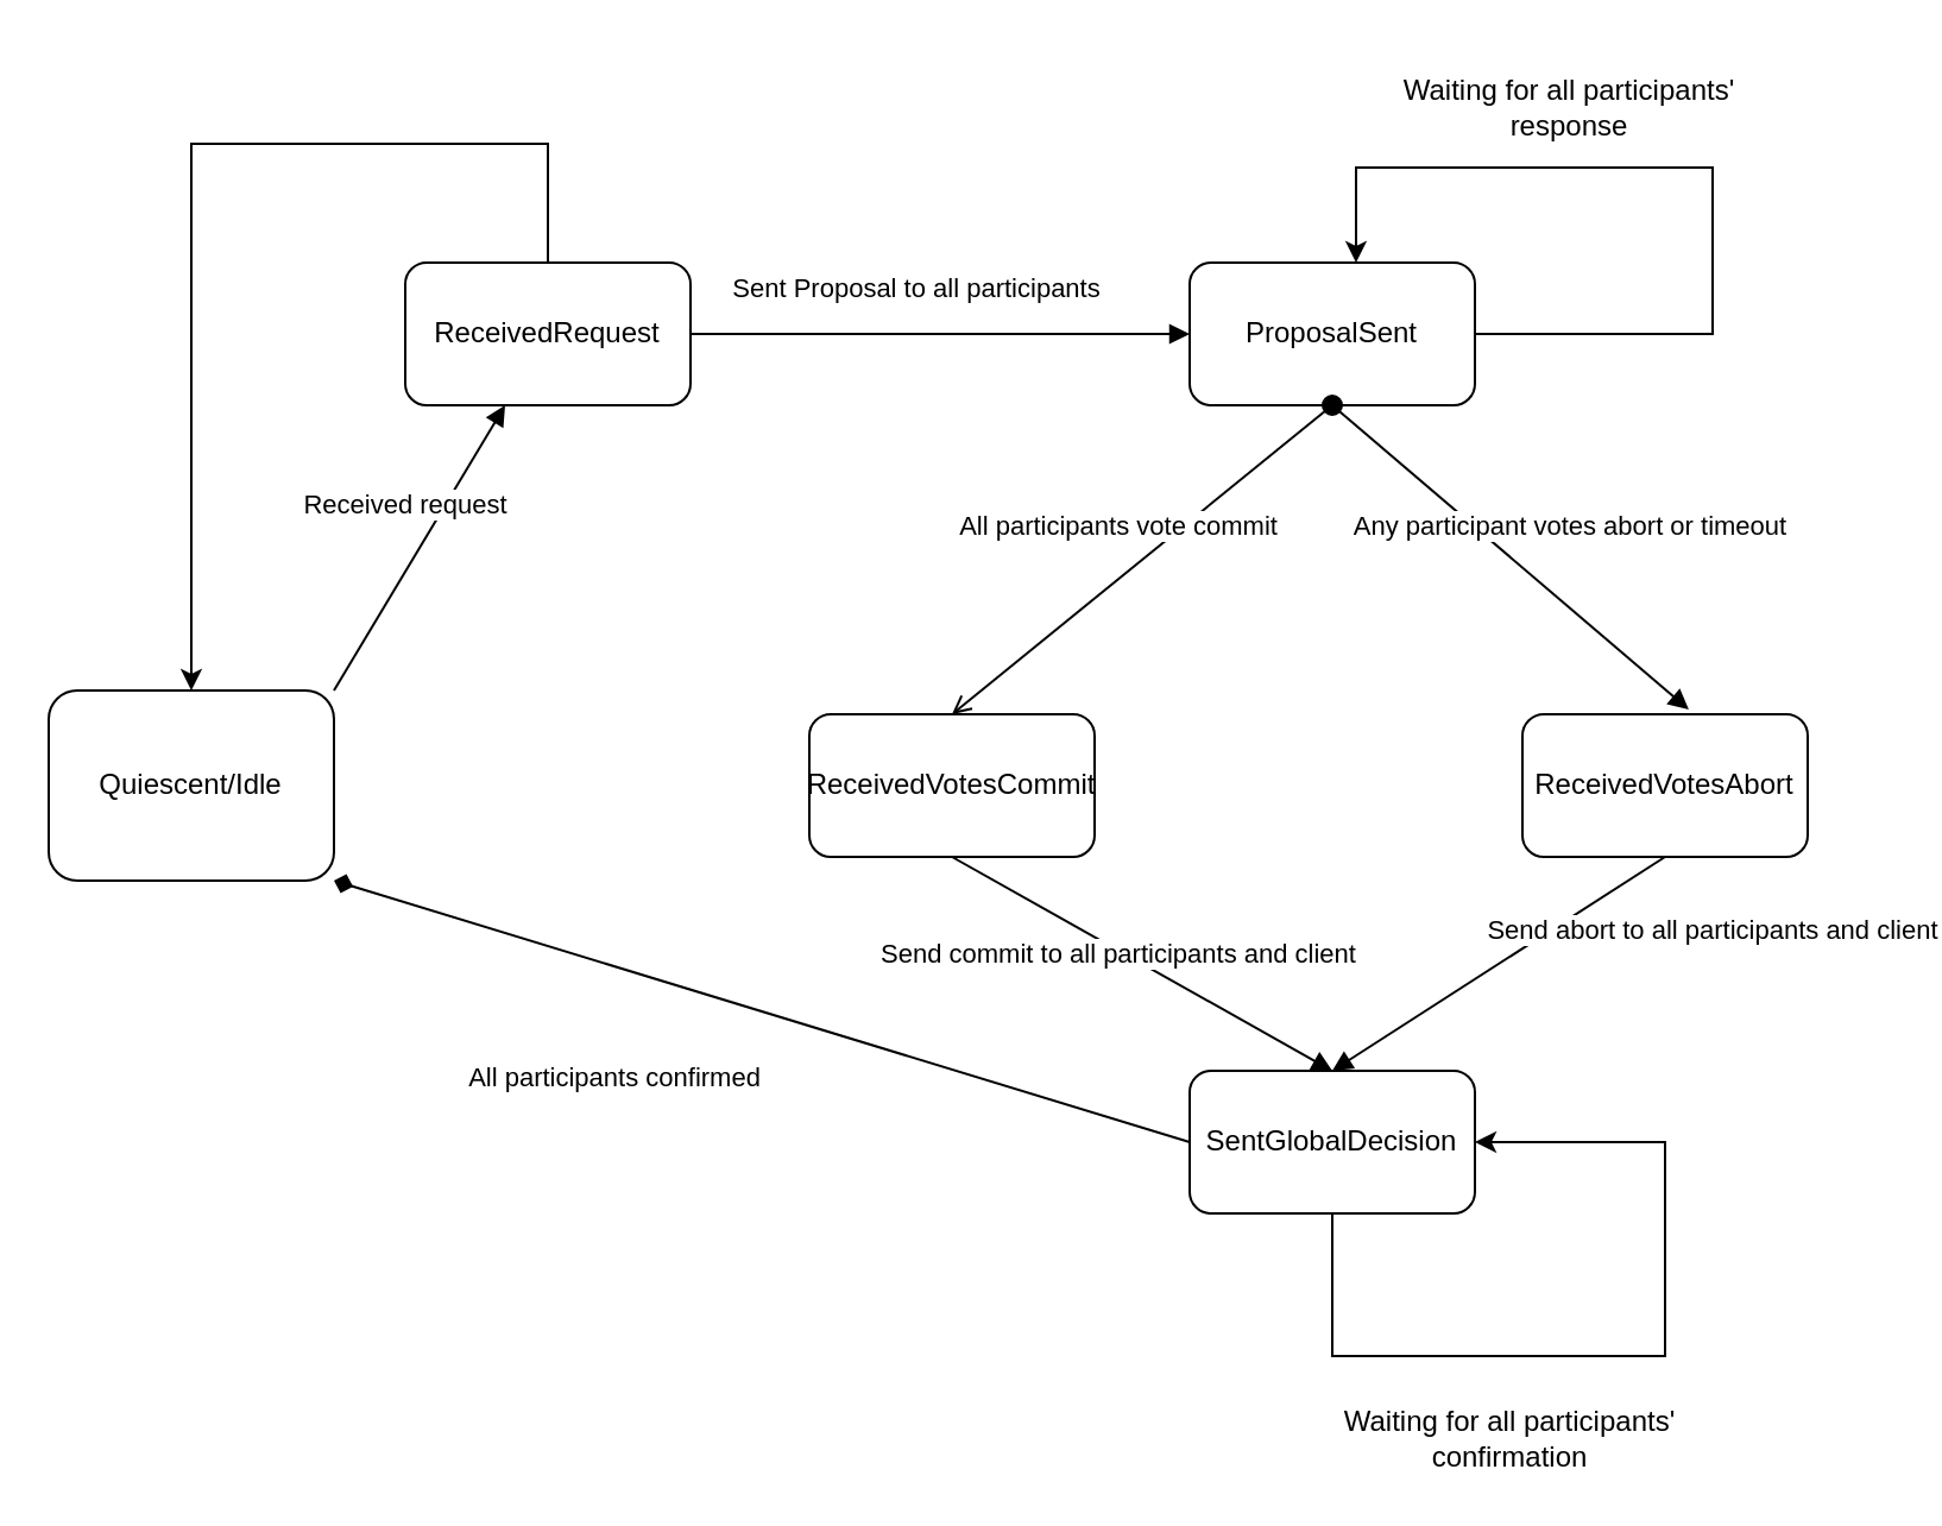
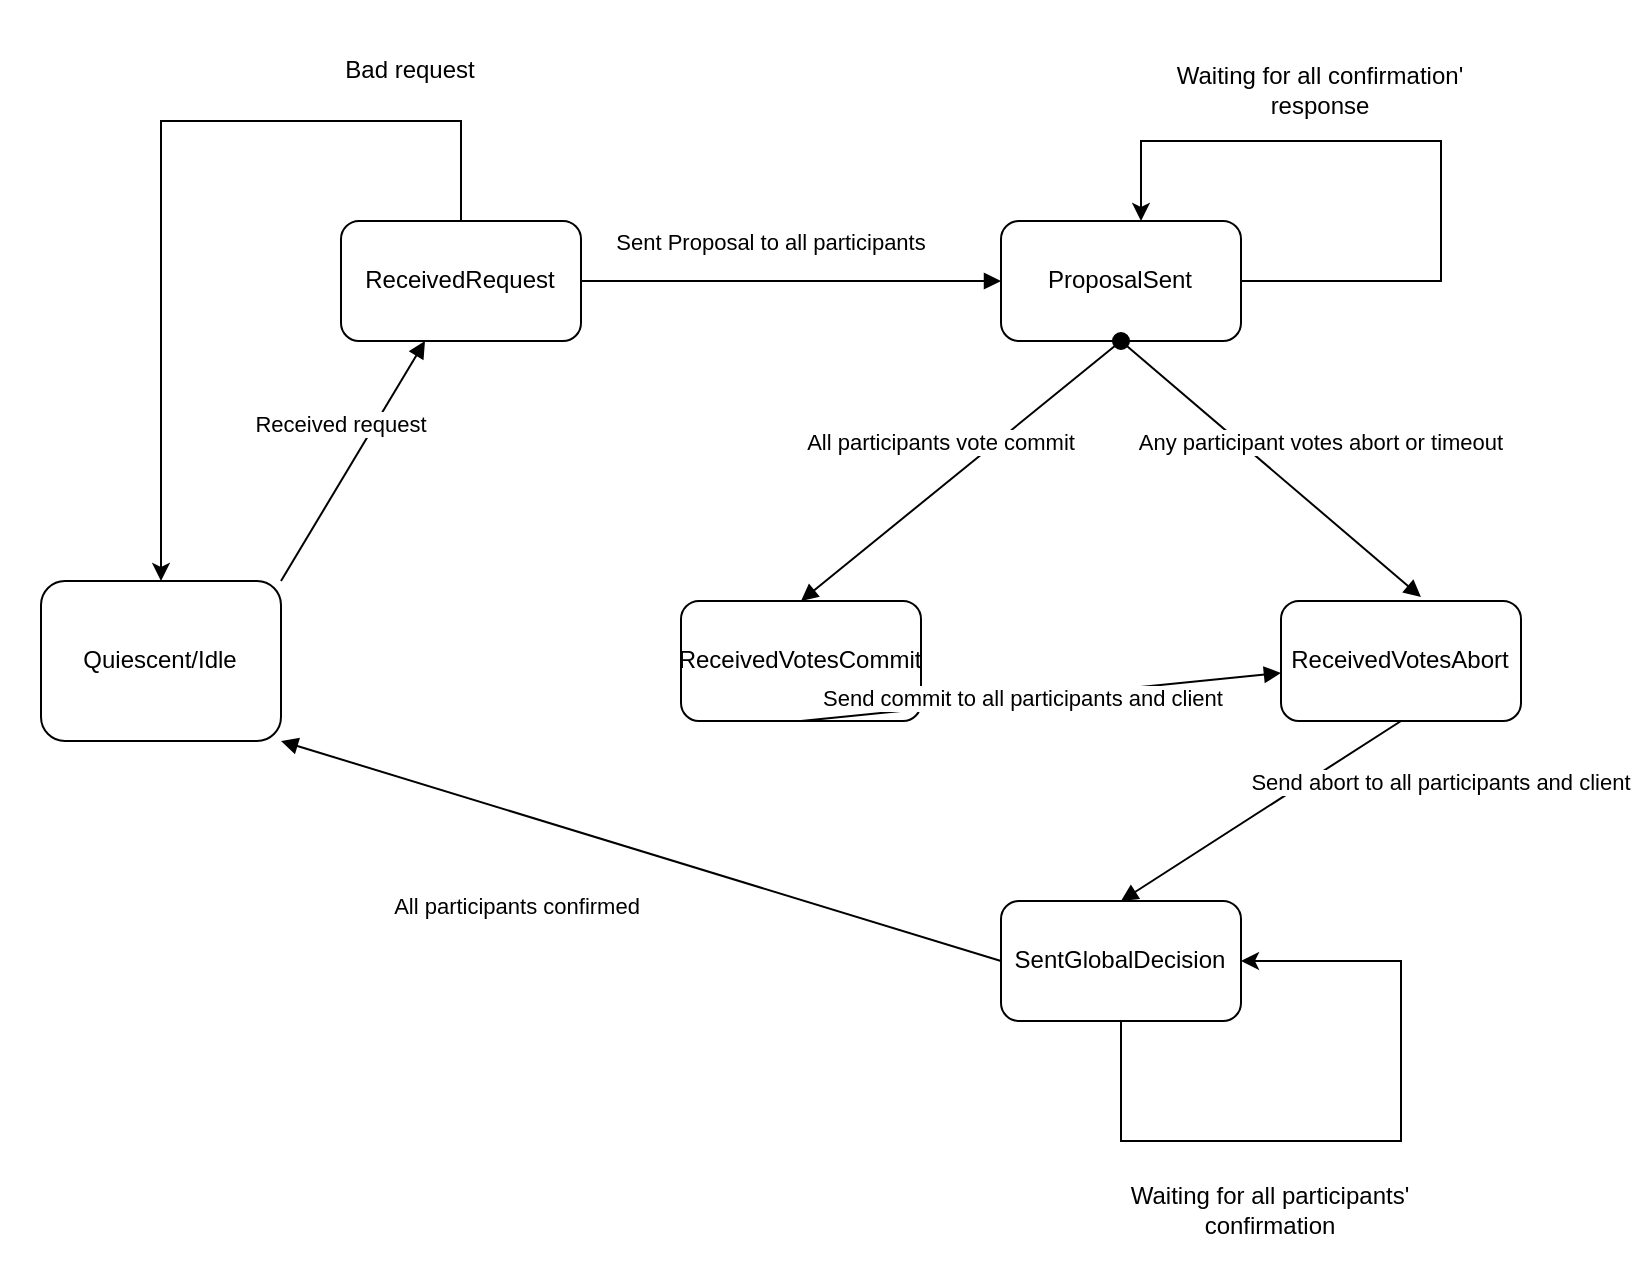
+ <mxCell id="11" value="Bad request" style="text;html=1;strokeColor=none;fillColor=none;align=center;verticalAlign=middle;whiteSpace=wrap;rounded=0;" vertex="1" parent="1"><mxGeometry x="160" y="20" width="90" height="30" as="geometry" /></mxCell>
- <mxCell id="13" value="Waiting for all participants' response" style="text;html=1;strokeColor=none;fillColor=none;align=center;verticalAlign=middle;whiteSpace=wrap;rounded=0;" vertex="1" parent="1"><mxGeometry x="570" y="30" width="180" height="30" as="geometry" /></mxCell>
+ <mxCell id="13" value="Waiting for all confirmation' response" style="text;html=1;strokeColor=none;fillColor=none;align=center;verticalAlign=middle;whiteSpace=wrap;rounded=0;" vertex="1" parent="1"><mxGeometry x="570" y="30" width="180" height="30" as="geometry" /></mxCell>
- <mxCell id="14" value="All participants vote commit" style="html=1;verticalAlign=bottom;startArrow=oval;startFill=1;endArrow=open;startSize=8;rounded=0;exitX=0.5;exitY=1;exitDx=0;exitDy=0;entryX=0.5;entryY=0;entryDx=0;entryDy=0;" edge="1" parent="1" source="4" target="6"><mxGeometry x="0.048" y="-10" width="60" relative="1" as="geometry"><mxPoint x="290" y="210" as="sourcePoint" /><mxPoint x="350" y="210" as="targetPoint" /><mxPoint as="offset" /></mxGeometry></mxCell>
+ <mxCell id="14" value="All participants vote commit" style="html=1;verticalAlign=bottom;startArrow=oval;startFill=1;endArrow=block;startSize=8;rounded=0;exitX=0.5;exitY=1;exitDx=0;exitDy=0;entryX=0.5;entryY=0;entryDx=0;entryDy=0;" edge="1" parent="1" source="4" target="6"><mxGeometry x="0.048" y="-10" width="60" relative="1" as="geometry"><mxPoint x="290" y="210" as="sourcePoint" /><mxPoint x="350" y="210" as="targetPoint" /><mxPoint as="offset" /></mxGeometry></mxCell>
- <mxCell id="20" value="All participants confirmed" style="html=1;verticalAlign=bottom;endArrow=diamond;rounded=0;exitX=0;exitY=0.5;exitDx=0;exitDy=0;entryX=1;entryY=1;entryDx=0;entryDy=0;" edge="1" parent="1" source="7" target="2"><mxGeometry x="0.257" y="54" width="80" relative="1" as="geometry"><mxPoint x="280" y="410" as="sourcePoint" /><mxPoint x="360" y="410" as="targetPoint" /><mxPoint as="offset" /></mxGeometry></mxCell>
+ <mxCell id="20" value="All participants confirmed" style="html=1;verticalAlign=bottom;endArrow=block;rounded=0;exitX=0;exitY=0.5;exitDx=0;exitDy=0;entryX=1;entryY=1;entryDx=0;entryDy=0;" edge="1" parent="1" source="7" target="2"><mxGeometry x="0.257" y="54" width="80" relative="1" as="geometry"><mxPoint x="280" y="410" as="sourcePoint" /><mxPoint x="360" y="410" as="targetPoint" /><mxPoint as="offset" /></mxGeometry></mxCell>
- <mxCell id="17" value="Send commit to all participants and client" style="html=1;verticalAlign=bottom;endArrow=block;rounded=0;exitX=0.5;exitY=1;exitDx=0;exitDy=0;entryX=0.5;entryY=0;entryDx=0;entryDy=0;" edge="1" parent="1" source="6" target="7"><mxGeometry x="-0.068" y="-9" width="80" relative="1" as="geometry"><mxPoint x="280" y="250" as="sourcePoint" /><mxPoint x="360" y="250" as="targetPoint" /><mxPoint x="-1" as="offset" /></mxGeometry></mxCell>
+ <mxCell id="17" value="Send commit to all participants and client" style="html=1;verticalAlign=bottom;endArrow=block;rounded=0;exitX=0.5;exitY=1;exitDx=0;exitDy=0;" edge="1" parent="1" source="6" target="5"><mxGeometry x="-0.068" y="-9" width="80" relative="1" as="geometry"><mxPoint x="280" y="250" as="sourcePoint" /><mxPoint x="360" y="250" as="targetPoint" /><mxPoint x="-1" as="offset" /></mxGeometry></mxCell>
